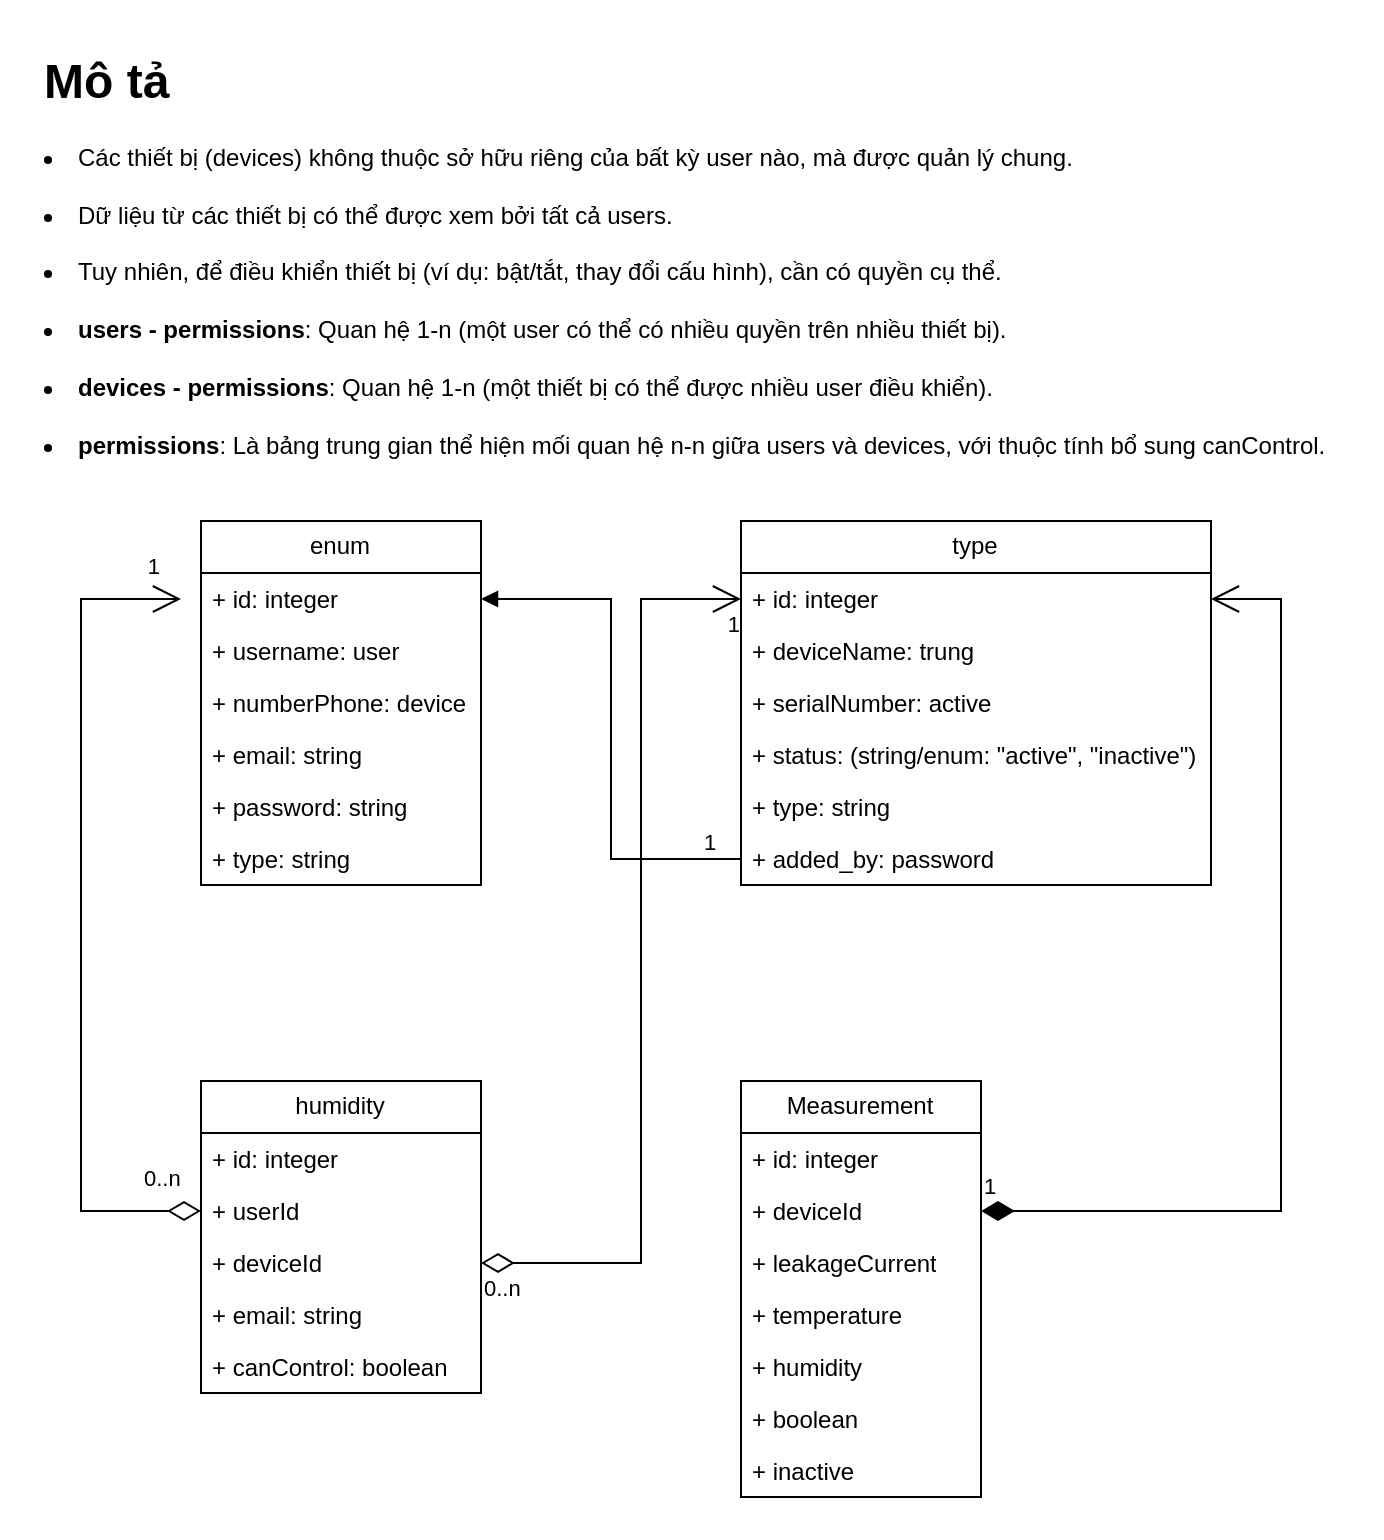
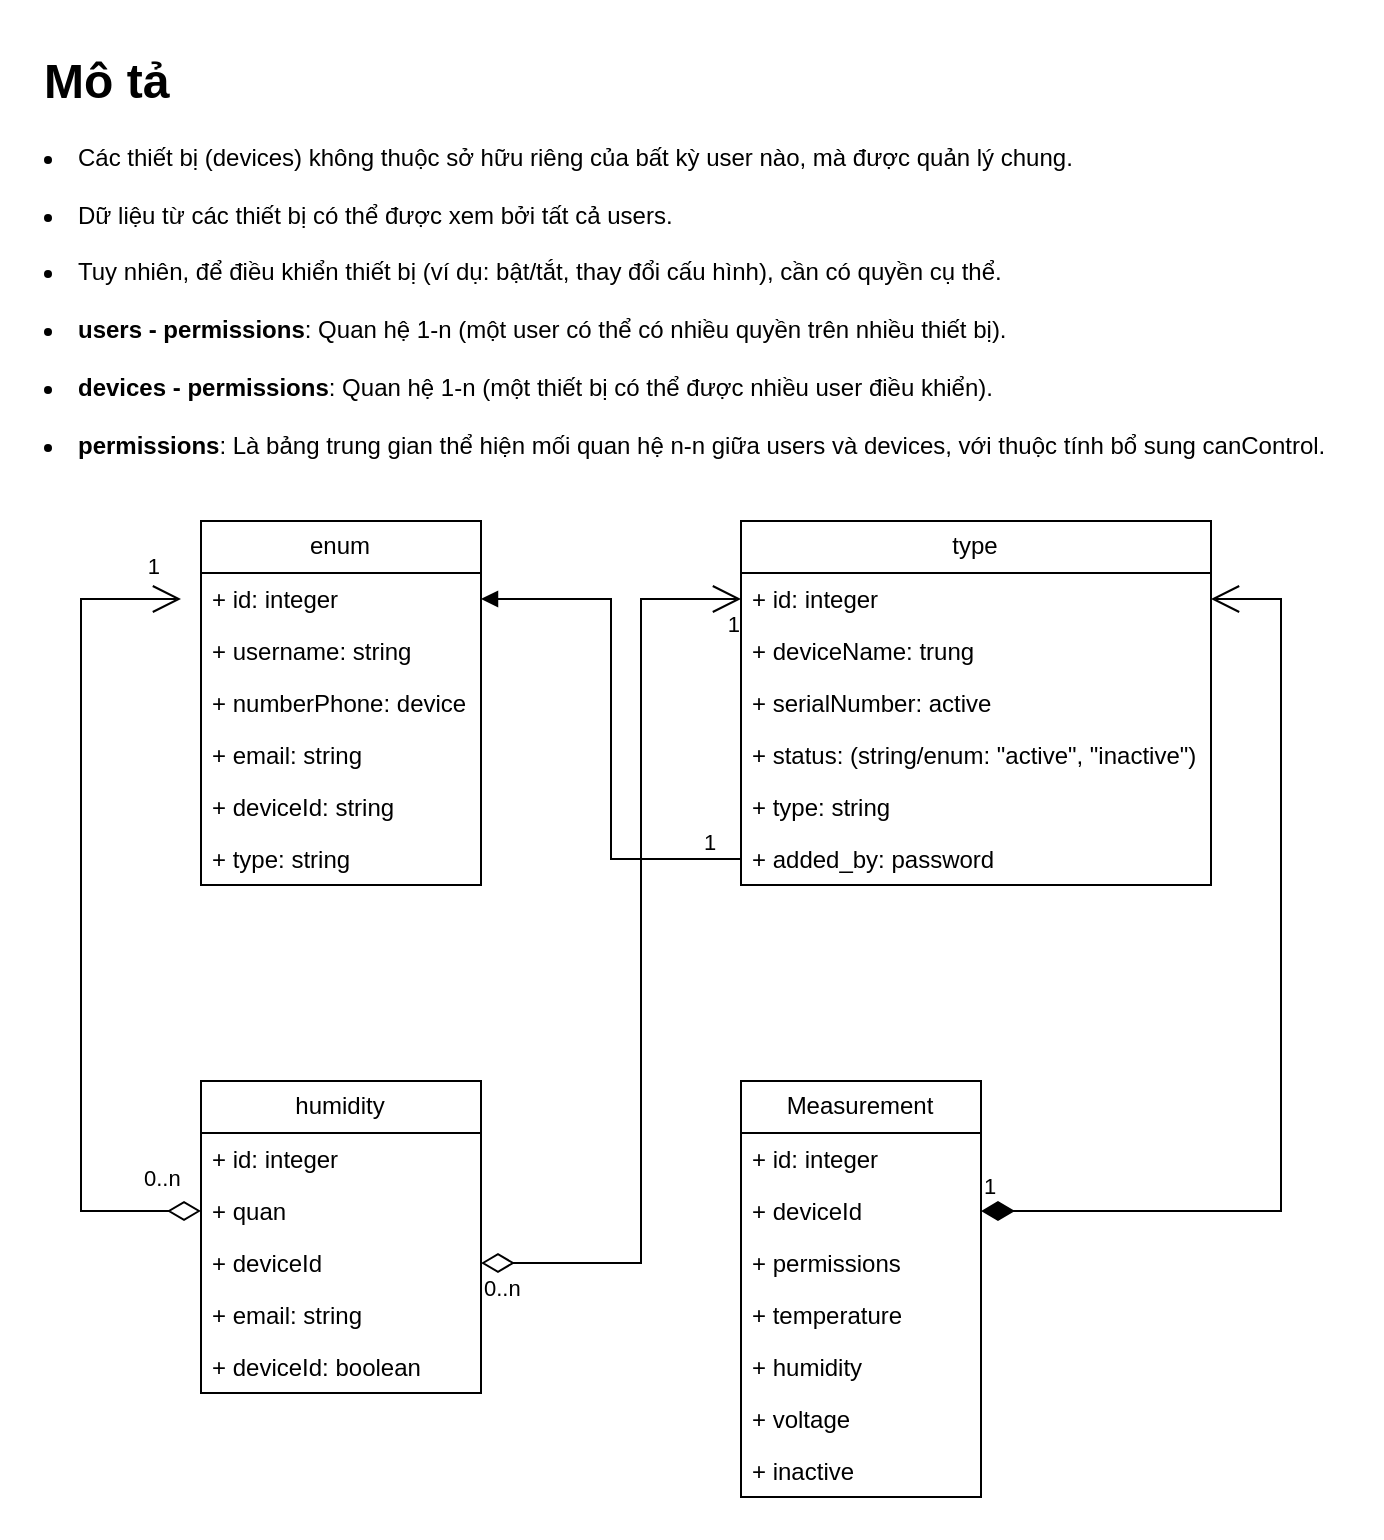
- <mxCell id="4" value="+&amp;nbsp;&lt;span style=&quot;background-color: transparent; color: light-dark(rgb(0, 0, 0), rgb(255, 255, 255));&quot;&gt;username&lt;/span&gt;&lt;span style=&quot;background-color: transparent; color: light-dark(rgb(0, 0, 0), rgb(255, 255, 255));&quot;&gt;: user&lt;/span&gt;" style="text;strokeColor=none;fillColor=none;align=left;verticalAlign=top;spacingLeft=4;spacingRight=4;overflow=hidden;rotatable=0;points=[[0,0.5],[1,0.5]];portConstraint=eastwest;whiteSpace=wrap;html=1;" parent="2" vertex="1"><mxGeometry y="52" width="140" height="26" as="geometry" /></mxCell>
+ <mxCell id="4" value="+&amp;nbsp;&lt;span style=&quot;background-color: transparent; color: light-dark(rgb(0, 0, 0), rgb(255, 255, 255));&quot;&gt;username&lt;/span&gt;&lt;span style=&quot;background-color: transparent; color: light-dark(rgb(0, 0, 0), rgb(255, 255, 255));&quot;&gt;: string&lt;/span&gt;" style="text;strokeColor=none;fillColor=none;align=left;verticalAlign=top;spacingLeft=4;spacingRight=4;overflow=hidden;rotatable=0;points=[[0,0.5],[1,0.5]];portConstraint=eastwest;whiteSpace=wrap;html=1;" parent="2" vertex="1"><mxGeometry y="52" width="140" height="26" as="geometry" /></mxCell>
- <mxCell id="7" value="+ password: string" style="text;strokeColor=none;fillColor=none;align=left;verticalAlign=top;spacingLeft=4;spacingRight=4;overflow=hidden;rotatable=0;points=[[0,0.5],[1,0.5]];portConstraint=eastwest;whiteSpace=wrap;html=1;" parent="2" vertex="1"><mxGeometry y="130" width="140" height="26" as="geometry" /></mxCell>
+ <mxCell id="7" value="+ deviceId: string" style="text;strokeColor=none;fillColor=none;align=left;verticalAlign=top;spacingLeft=4;spacingRight=4;overflow=hidden;rotatable=0;points=[[0,0.5],[1,0.5]];portConstraint=eastwest;whiteSpace=wrap;html=1;" parent="2" vertex="1"><mxGeometry y="130" width="140" height="26" as="geometry" /></mxCell>
- <mxCell id="19" value="+&amp;nbsp;&lt;span style=&quot;background-color: transparent; color: light-dark(rgb(0, 0, 0), rgb(255, 255, 255));&quot;&gt;userId&lt;/span&gt;" style="text;strokeColor=none;fillColor=none;align=left;verticalAlign=top;spacingLeft=4;spacingRight=4;overflow=hidden;rotatable=0;points=[[0,0.5],[1,0.5]];portConstraint=eastwest;whiteSpace=wrap;html=1;" parent="17" vertex="1"><mxGeometry y="52" width="140" height="26" as="geometry" /></mxCell>
+ <mxCell id="19" value="+&amp;nbsp;&lt;span style=&quot;background-color: transparent; color: light-dark(rgb(0, 0, 0), rgb(255, 255, 255));&quot;&gt;quan&lt;/span&gt;" style="text;strokeColor=none;fillColor=none;align=left;verticalAlign=top;spacingLeft=4;spacingRight=4;overflow=hidden;rotatable=0;points=[[0,0.5],[1,0.5]];portConstraint=eastwest;whiteSpace=wrap;html=1;" parent="17" vertex="1"><mxGeometry y="52" width="140" height="26" as="geometry" /></mxCell>
- <mxCell id="32" value="+&amp;nbsp;&lt;span style=&quot;background-color: transparent; color: light-dark(rgb(0, 0, 0), rgb(255, 255, 255));&quot;&gt;leakageCurrent&lt;/span&gt;" style="text;strokeColor=none;fillColor=none;align=left;verticalAlign=top;spacingLeft=4;spacingRight=4;overflow=hidden;rotatable=0;points=[[0,0.5],[1,0.5]];portConstraint=eastwest;whiteSpace=wrap;html=1;" parent="29" vertex="1"><mxGeometry y="78" width="120" height="26" as="geometry" /></mxCell>
+ <mxCell id="32" value="+&amp;nbsp;&lt;span style=&quot;background-color: transparent; color: light-dark(rgb(0, 0, 0), rgb(255, 255, 255));&quot;&gt;permissions&lt;/span&gt;" style="text;strokeColor=none;fillColor=none;align=left;verticalAlign=top;spacingLeft=4;spacingRight=4;overflow=hidden;rotatable=0;points=[[0,0.5],[1,0.5]];portConstraint=eastwest;whiteSpace=wrap;html=1;" parent="29" vertex="1"><mxGeometry y="78" width="120" height="26" as="geometry" /></mxCell>
- <mxCell id="22" value="+&amp;nbsp;&lt;span style=&quot;background-color: transparent; color: light-dark(rgb(0, 0, 0), rgb(255, 255, 255));&quot;&gt;canControl&lt;/span&gt;&lt;span style=&quot;background-color: transparent; color: light-dark(rgb(0, 0, 0), rgb(255, 255, 255));&quot;&gt;: boolean&lt;/span&gt;" style="text;strokeColor=none;fillColor=none;align=left;verticalAlign=top;spacingLeft=4;spacingRight=4;overflow=hidden;rotatable=0;points=[[0,0.5],[1,0.5]];portConstraint=eastwest;whiteSpace=wrap;html=1;" parent="17" vertex="1"><mxGeometry y="130" width="140" height="26" as="geometry" /></mxCell>
+ <mxCell id="22" value="+&amp;nbsp;&lt;span style=&quot;background-color: transparent; color: light-dark(rgb(0, 0, 0), rgb(255, 255, 255));&quot;&gt;deviceId&lt;/span&gt;&lt;span style=&quot;background-color: transparent; color: light-dark(rgb(0, 0, 0), rgb(255, 255, 255));&quot;&gt;: boolean&lt;/span&gt;" style="text;strokeColor=none;fillColor=none;align=left;verticalAlign=top;spacingLeft=4;spacingRight=4;overflow=hidden;rotatable=0;points=[[0,0.5],[1,0.5]];portConstraint=eastwest;whiteSpace=wrap;html=1;" parent="17" vertex="1"><mxGeometry y="130" width="140" height="26" as="geometry" /></mxCell>
- <mxCell id="35" value="&lt;div&gt;+&amp;nbsp;&lt;span style=&quot;background-color: transparent; color: light-dark(rgb(0, 0, 0), rgb(255, 255, 255));&quot;&gt;boolean&lt;/span&gt;&lt;/div&gt;" style="text;strokeColor=none;fillColor=none;align=left;verticalAlign=top;spacingLeft=4;spacingRight=4;overflow=hidden;rotatable=0;points=[[0,0.5],[1,0.5]];portConstraint=eastwest;whiteSpace=wrap;html=1;" vertex="1" parent="29"><mxGeometry y="156" width="120" height="26" as="geometry" /></mxCell>
+ <mxCell id="35" value="&lt;div&gt;+&amp;nbsp;&lt;span style=&quot;background-color: transparent; color: light-dark(rgb(0, 0, 0), rgb(255, 255, 255));&quot;&gt;voltage&lt;/span&gt;&lt;/div&gt;" style="text;strokeColor=none;fillColor=none;align=left;verticalAlign=top;spacingLeft=4;spacingRight=4;overflow=hidden;rotatable=0;points=[[0,0.5],[1,0.5]];portConstraint=eastwest;whiteSpace=wrap;html=1;" vertex="1" parent="29"><mxGeometry y="156" width="120" height="26" as="geometry" /></mxCell>
